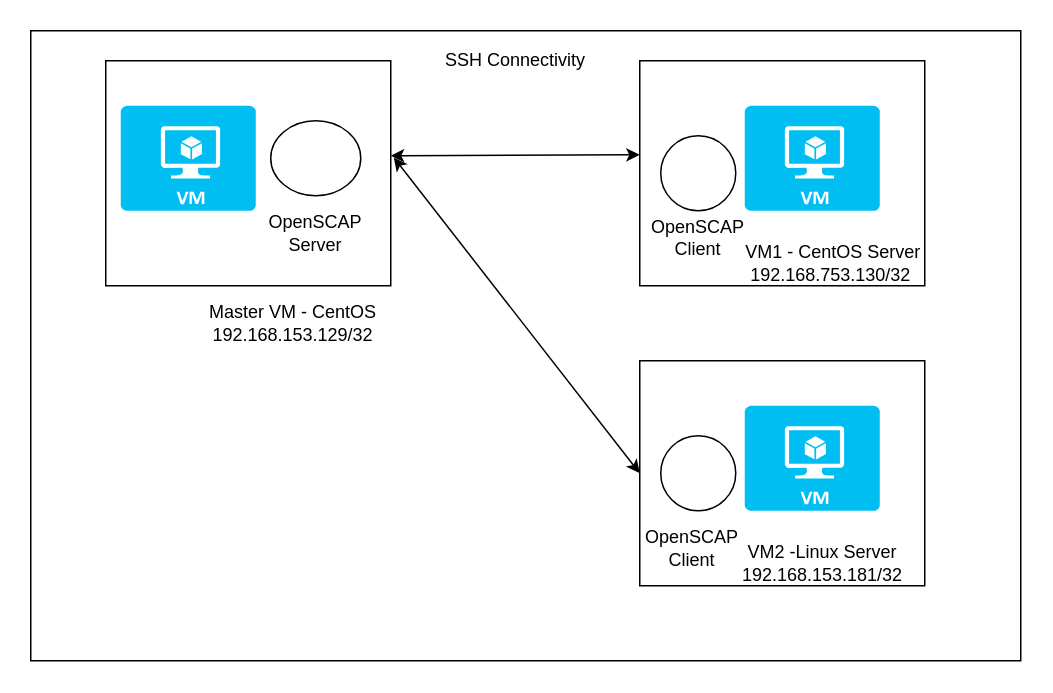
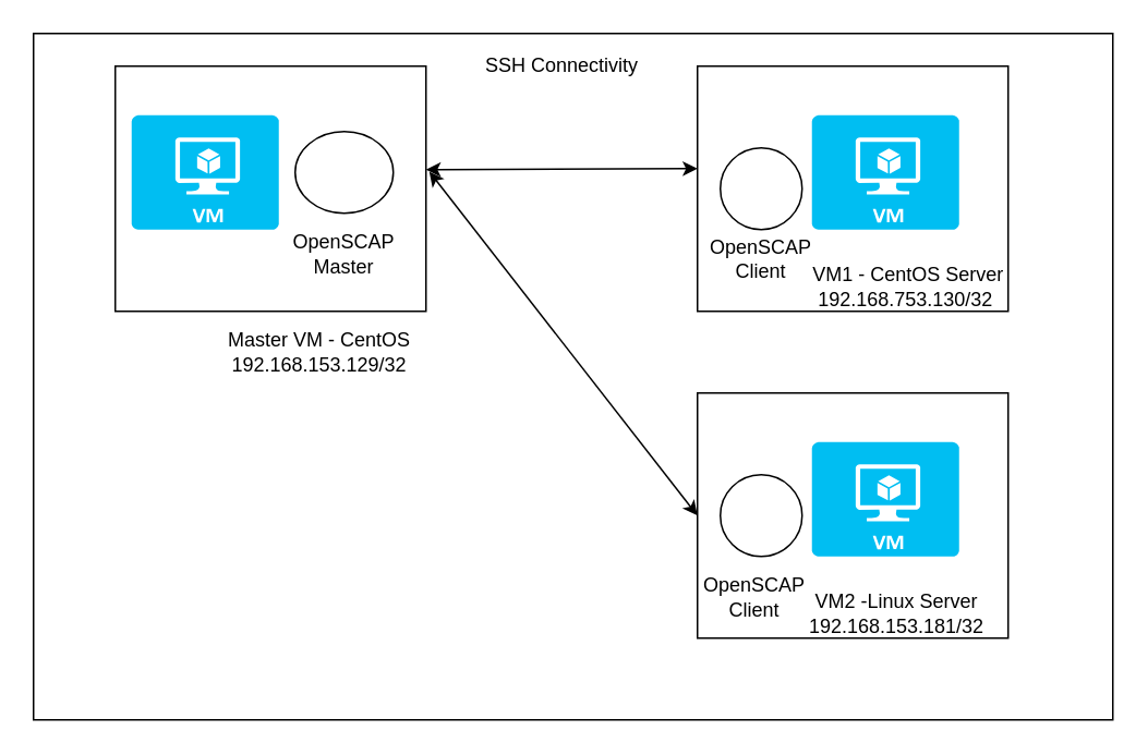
- <mxCell id="10" value="&lt;div&gt;OpenSCAP&lt;/div&gt;&lt;div&gt;Server&lt;/div&gt;" style="text;html=1;align=center;verticalAlign=middle;whiteSpace=wrap;rounded=0;" parent="1" vertex="1"><mxGeometry x="145" y="140" width="130" height="30" as="geometry" /></mxCell>
+ <mxCell id="10" value="&lt;div&gt;OpenSCAP&lt;/div&gt;&lt;div&gt;Master&lt;/div&gt;" style="text;html=1;align=center;verticalAlign=middle;whiteSpace=wrap;rounded=0;" parent="1" vertex="1"><mxGeometry x="145" y="140" width="130" height="30" as="geometry" /></mxCell>
